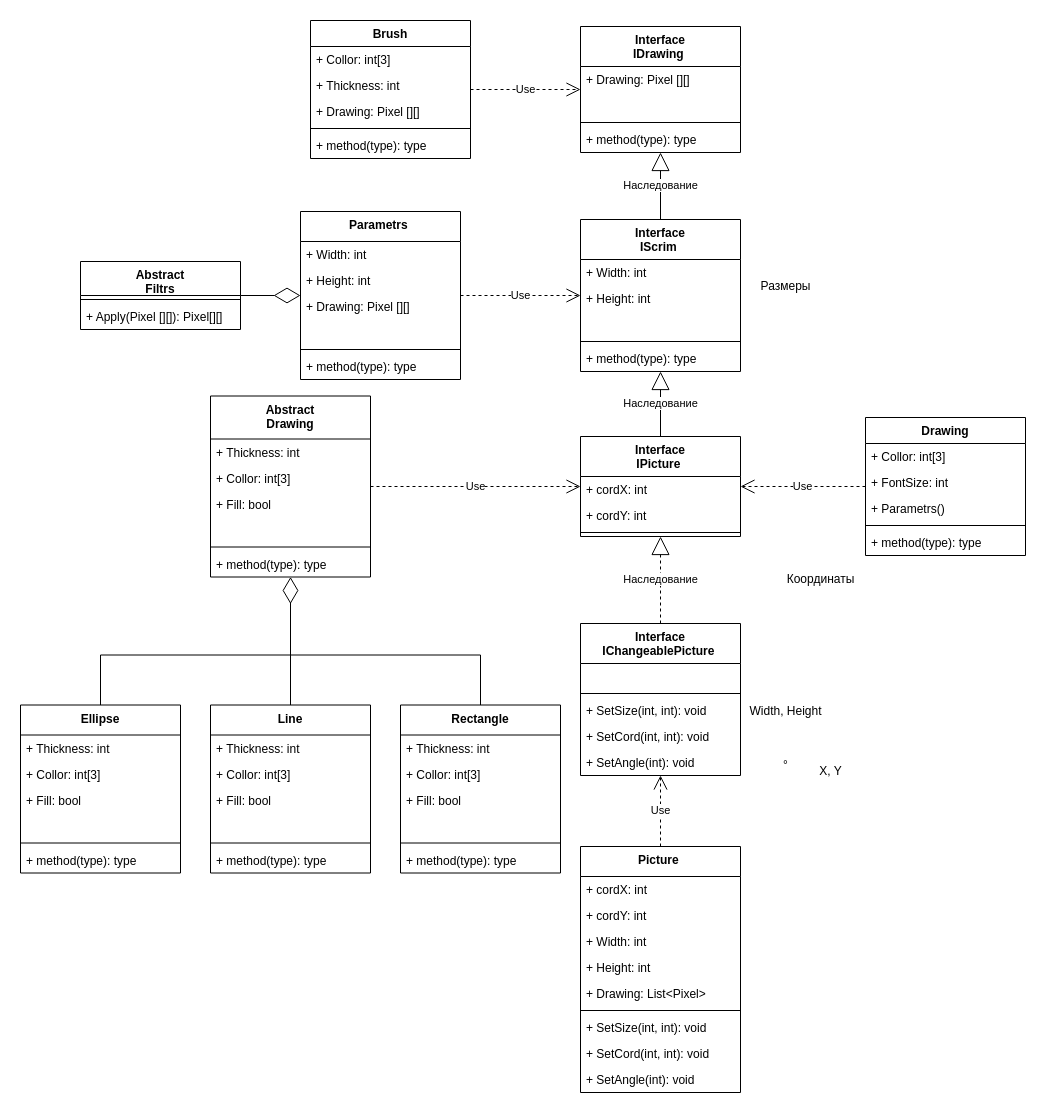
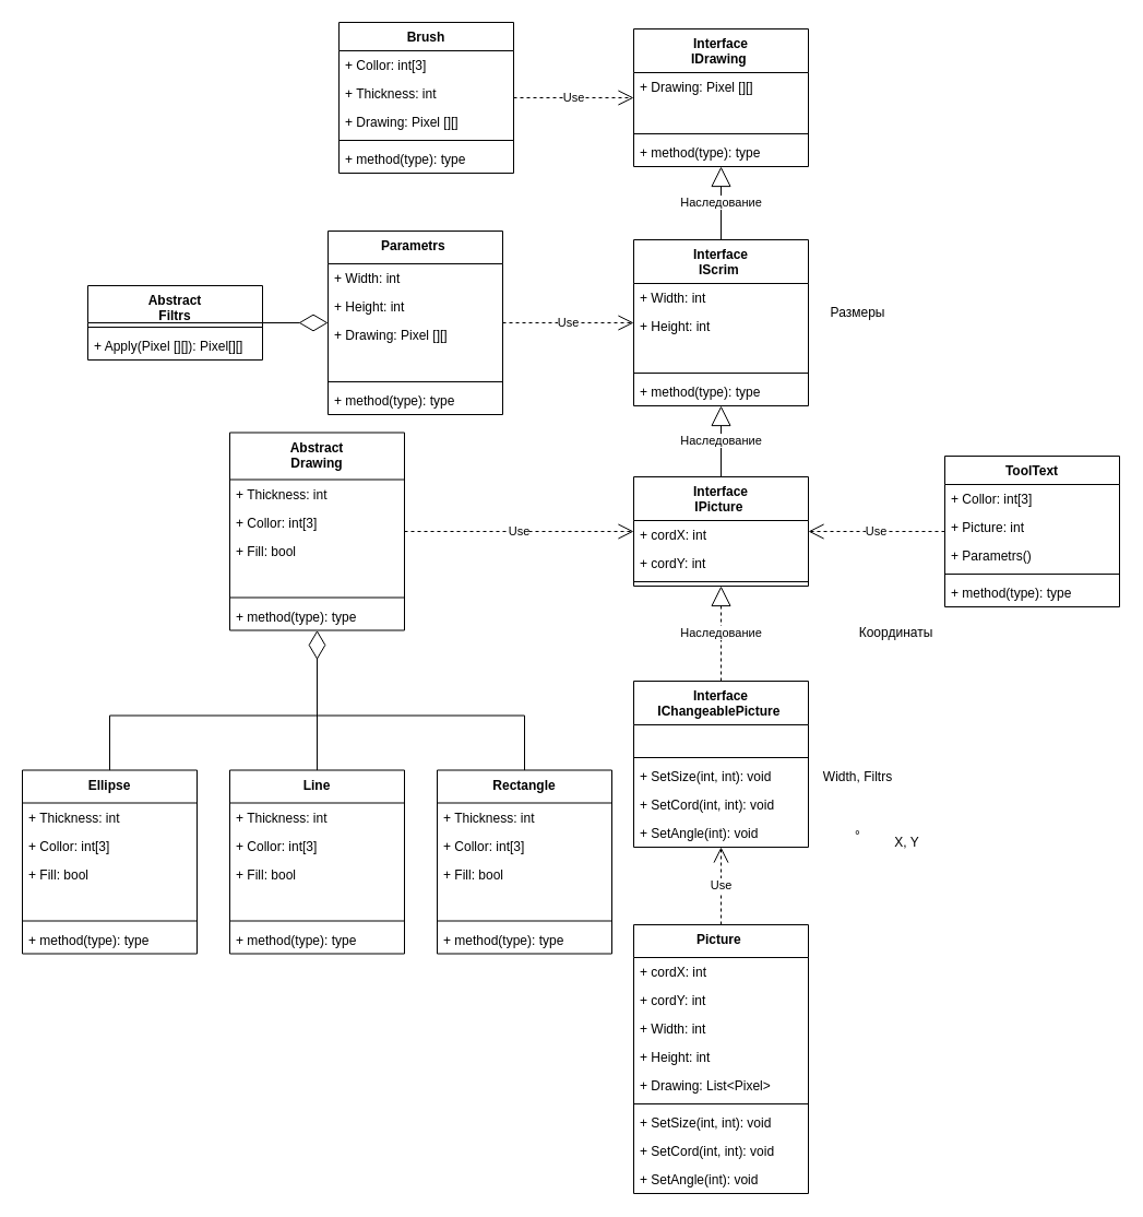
- <mxCell id="93" value="Drawing" style="swimlane;fontStyle=1;align=center;verticalAlign=top;childLayout=stackLayout;horizontal=1;startSize=26;horizontalStack=0;resizeParent=1;resizeParentMax=0;resizeLast=0;collapsible=1;marginBottom=0;" vertex="1" parent="1"><mxGeometry x="865" y="417" width="160" height="138" as="geometry" /></mxCell>
+ <mxCell id="93" value="ToolText" style="swimlane;fontStyle=1;align=center;verticalAlign=top;childLayout=stackLayout;horizontal=1;startSize=26;horizontalStack=0;resizeParent=1;resizeParentMax=0;resizeLast=0;collapsible=1;marginBottom=0;" vertex="1" parent="1"><mxGeometry x="865" y="417" width="160" height="138" as="geometry" /></mxCell>
- <mxCell id="95" value="+ FontSize: int" style="text;strokeColor=none;fillColor=none;align=left;verticalAlign=top;spacingLeft=4;spacingRight=4;overflow=hidden;rotatable=0;points=[[0,0.5],[1,0.5]];portConstraint=eastwest;" vertex="1" parent="93"><mxGeometry y="52" width="160" height="26" as="geometry" /></mxCell>
+ <mxCell id="95" value="+ Picture: int" style="text;strokeColor=none;fillColor=none;align=left;verticalAlign=top;spacingLeft=4;spacingRight=4;overflow=hidden;rotatable=0;points=[[0,0.5],[1,0.5]];portConstraint=eastwest;" vertex="1" parent="93"><mxGeometry y="52" width="160" height="26" as="geometry" /></mxCell>
- <mxCell id="15" value="Width, Height" style="text;html=1;align=center;verticalAlign=middle;resizable=0;points=[];autosize=1;strokeColor=none;fillColor=none;" vertex="1" parent="1"><mxGeometry x="740" y="701" width="90" height="20" as="geometry" /></mxCell>
+ <mxCell id="15" value="Width, Filtrs" style="text;html=1;align=center;verticalAlign=middle;resizable=0;points=[];autosize=1;strokeColor=none;fillColor=none;" vertex="1" parent="1"><mxGeometry x="740" y="701" width="90" height="20" as="geometry" /></mxCell>
